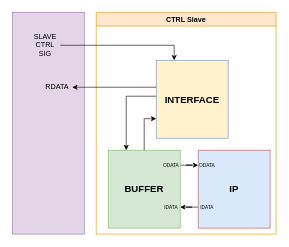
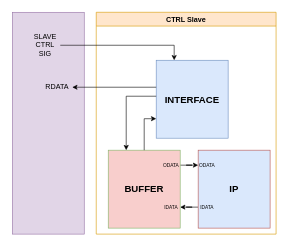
- <mxCell id="14" value="INTERFACE" style="rounded=0;whiteSpace=wrap;html=1;fontSize=16;fontStyle=1;fillColor=#fff2cc;strokeColor=#6c8ebf;" vertex="1" parent="13"><mxGeometry x="100" y="80" width="120" height="130" as="geometry" /></mxCell>
+ <mxCell id="14" value="INTERFACE" style="rounded=0;whiteSpace=wrap;html=1;fontSize=16;fontStyle=1;fillColor=#dae8fc;strokeColor=#6c8ebf;" vertex="1" parent="13"><mxGeometry x="100" y="80" width="120" height="130" as="geometry" /></mxCell>
- <mxCell id="9" value="BUFFER" style="rounded=0;whiteSpace=wrap;html=1;fontSize=16;fontStyle=1;fillColor=#d5e8d4;strokeColor=#82b366;" vertex="1" parent="8"><mxGeometry width="120" height="130" as="geometry" /></mxCell>
+ <mxCell id="9" value="BUFFER" style="rounded=0;whiteSpace=wrap;html=1;fontSize=16;fontStyle=1;fillColor=#f8cecc;strokeColor=#82b366;" vertex="1" parent="8"><mxGeometry width="120" height="130" as="geometry" /></mxCell>
